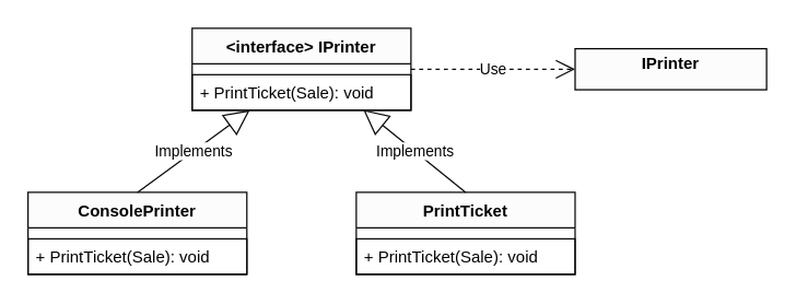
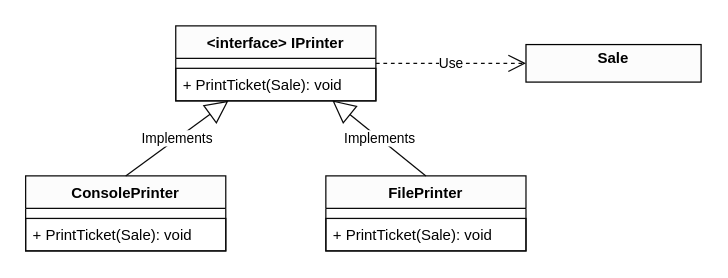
- <mxCell id="13" value="&lt;p style=&quot;margin: 0px ; margin-top: 4px ; text-align: center&quot;&gt;&lt;b&gt;IPrinter&lt;/b&gt;&lt;/p&gt;" style="verticalAlign=top;align=left;overflow=fill;fontSize=12;fontFamily=Helvetica;html=1;fontColor=#000000;strokeColor=#000000;fillColor=#FCFCFC;" parent="1" vertex="1"><mxGeometry x="420" y="35" width="140" height="30" as="geometry" /></mxCell>
+ <mxCell id="13" value="&lt;p style=&quot;margin: 0px ; margin-top: 4px ; text-align: center&quot;&gt;&lt;b&gt;Sale&lt;/b&gt;&lt;/p&gt;" style="verticalAlign=top;align=left;overflow=fill;fontSize=12;fontFamily=Helvetica;html=1;fontColor=#000000;strokeColor=#000000;fillColor=#FCFCFC;" parent="1" vertex="1"><mxGeometry x="420" y="35" width="140" height="30" as="geometry" /></mxCell>
- <mxCell id="8" value="PrintTicket" style="swimlane;fontStyle=1;align=center;verticalAlign=top;childLayout=stackLayout;horizontal=1;startSize=26;horizontalStack=0;resizeParent=1;resizeParentMax=0;resizeLast=0;collapsible=1;marginBottom=0;fillColor=#FCFCFC;strokeColor=#0A0A0A;fontColor=#000000;" parent="1" vertex="1"><mxGeometry x="260" y="140" width="160" height="60" as="geometry" /></mxCell>
+ <mxCell id="8" value="FilePrinter" style="swimlane;fontStyle=1;align=center;verticalAlign=top;childLayout=stackLayout;horizontal=1;startSize=26;horizontalStack=0;resizeParent=1;resizeParentMax=0;resizeLast=0;collapsible=1;marginBottom=0;fillColor=#FCFCFC;strokeColor=#0A0A0A;fontColor=#000000;" parent="1" vertex="1"><mxGeometry x="260" y="140" width="160" height="60" as="geometry" /></mxCell>
